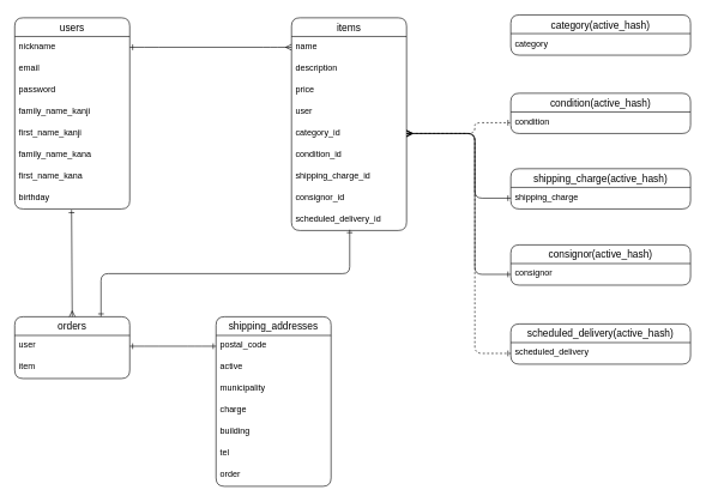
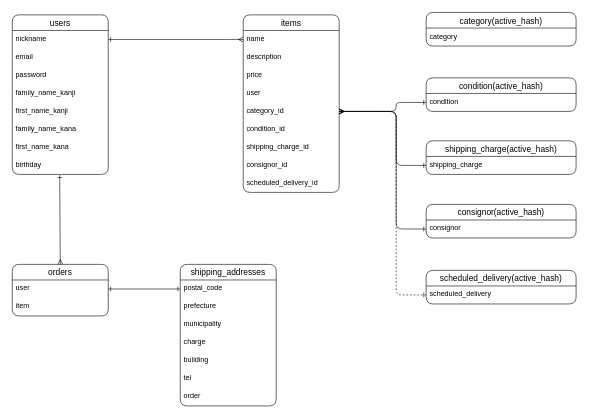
- <mxCell id="47" value="" style="endArrow=ERone;html=1;rounded=1;entryX=0;entryY=0.5;entryDx=0;entryDy=0;startArrow=ERmany;startFill=0;endFill=0;exitX=1;exitY=0.5;exitDx=0;exitDy=0;dashed=1;" edge="1" parent="1" source="7" target="42"><mxGeometry width="50" height="50" relative="1" as="geometry"><mxPoint x="640" y="170" as="sourcePoint" /><mxPoint x="670" y="280" as="targetPoint" /><Array as="points"><mxPoint x="660" y="185" /><mxPoint x="660" y="170" /></Array></mxGeometry></mxCell>
+ <mxCell id="47" value="" style="endArrow=ERone;html=1;rounded=1;entryX=0;entryY=0.5;entryDx=0;entryDy=0;startArrow=ERmany;startFill=0;endFill=0;exitX=1;exitY=0.5;exitDx=0;exitDy=0;" edge="1" parent="1" source="7" target="42"><mxGeometry width="50" height="50" relative="1" as="geometry"><mxPoint x="640" y="170" as="sourcePoint" /><mxPoint x="670" y="280" as="targetPoint" /><Array as="points"><mxPoint x="660" y="185" /><mxPoint x="660" y="170" /></Array></mxGeometry></mxCell>
- <mxCell id="21" style="edgeStyle=none;rounded=1;html=1;exitX=0.75;exitY=0;exitDx=0;exitDy=0;entryX=0.506;entryY=0.967;entryDx=0;entryDy=0;startArrow=ERone;startFill=0;endArrow=ERone;endFill=0;entryPerimeter=0;" edge="1" parent="1" source="22" target="11"><mxGeometry relative="1" as="geometry"><Array as="points"><mxPoint x="140" y="380" /><mxPoint x="486" y="380" /></Array></mxGeometry></mxCell>
- <mxCell id="27" value="active" style="text;strokeColor=none;fillColor=none;spacingLeft=4;spacingRight=4;overflow=hidden;rotatable=0;points=[[0,0.5],[1,0.5]];portConstraint=eastwest;fontSize=12;rounded=1;" vertex="1" parent="25"><mxGeometry y="56" width="160" height="30" as="geometry" /></mxCell>
+ <mxCell id="27" value="prefecture" style="text;strokeColor=none;fillColor=none;spacingLeft=4;spacingRight=4;overflow=hidden;rotatable=0;points=[[0,0.5],[1,0.5]];portConstraint=eastwest;fontSize=12;rounded=1;" vertex="1" parent="25"><mxGeometry y="56" width="160" height="30" as="geometry" /></mxCell>
